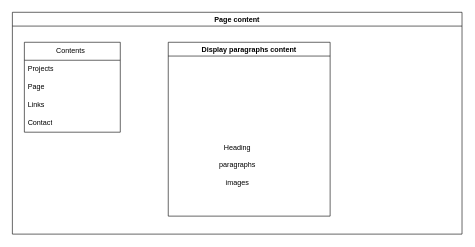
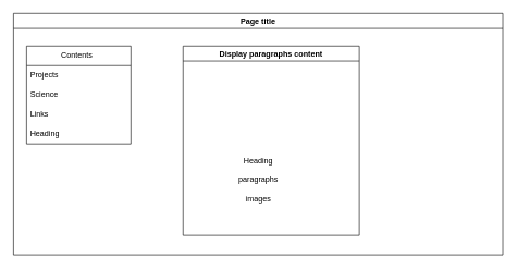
- <mxCell id="2" value="Page content" style="swimlane;whiteSpace=wrap;html=1;" vertex="1" parent="1"><mxGeometry x="20" y="20" width="750" height="370" as="geometry" /></mxCell>
+ <mxCell id="2" value="Page title" style="swimlane;whiteSpace=wrap;html=1;" vertex="1" parent="1"><mxGeometry x="20" y="20" width="750" height="370" as="geometry" /></mxCell>
- <mxCell id="5" value="Page" style="text;strokeColor=none;fillColor=none;align=left;verticalAlign=middle;spacingLeft=4;spacingRight=4;overflow=hidden;points=[[0,0.5],[1,0.5]];portConstraint=eastwest;rotatable=0;whiteSpace=wrap;html=1;" vertex="1" parent="3"><mxGeometry y="60" width="160" height="30" as="geometry" /></mxCell>
+ <mxCell id="5" value="Science" style="text;strokeColor=none;fillColor=none;align=left;verticalAlign=middle;spacingLeft=4;spacingRight=4;overflow=hidden;points=[[0,0.5],[1,0.5]];portConstraint=eastwest;rotatable=0;whiteSpace=wrap;html=1;" vertex="1" parent="3"><mxGeometry y="60" width="160" height="30" as="geometry" /></mxCell>
- <mxCell id="7" value="Contact" style="text;strokeColor=none;fillColor=none;align=left;verticalAlign=middle;spacingLeft=4;spacingRight=4;overflow=hidden;points=[[0,0.5],[1,0.5]];portConstraint=eastwest;rotatable=0;whiteSpace=wrap;html=1;" vertex="1" parent="3"><mxGeometry y="120" width="160" height="30" as="geometry" /></mxCell>
+ <mxCell id="7" value="Heading" style="text;strokeColor=none;fillColor=none;align=left;verticalAlign=middle;spacingLeft=4;spacingRight=4;overflow=hidden;points=[[0,0.5],[1,0.5]];portConstraint=eastwest;rotatable=0;whiteSpace=wrap;html=1;" vertex="1" parent="3"><mxGeometry y="120" width="160" height="30" as="geometry" /></mxCell>
